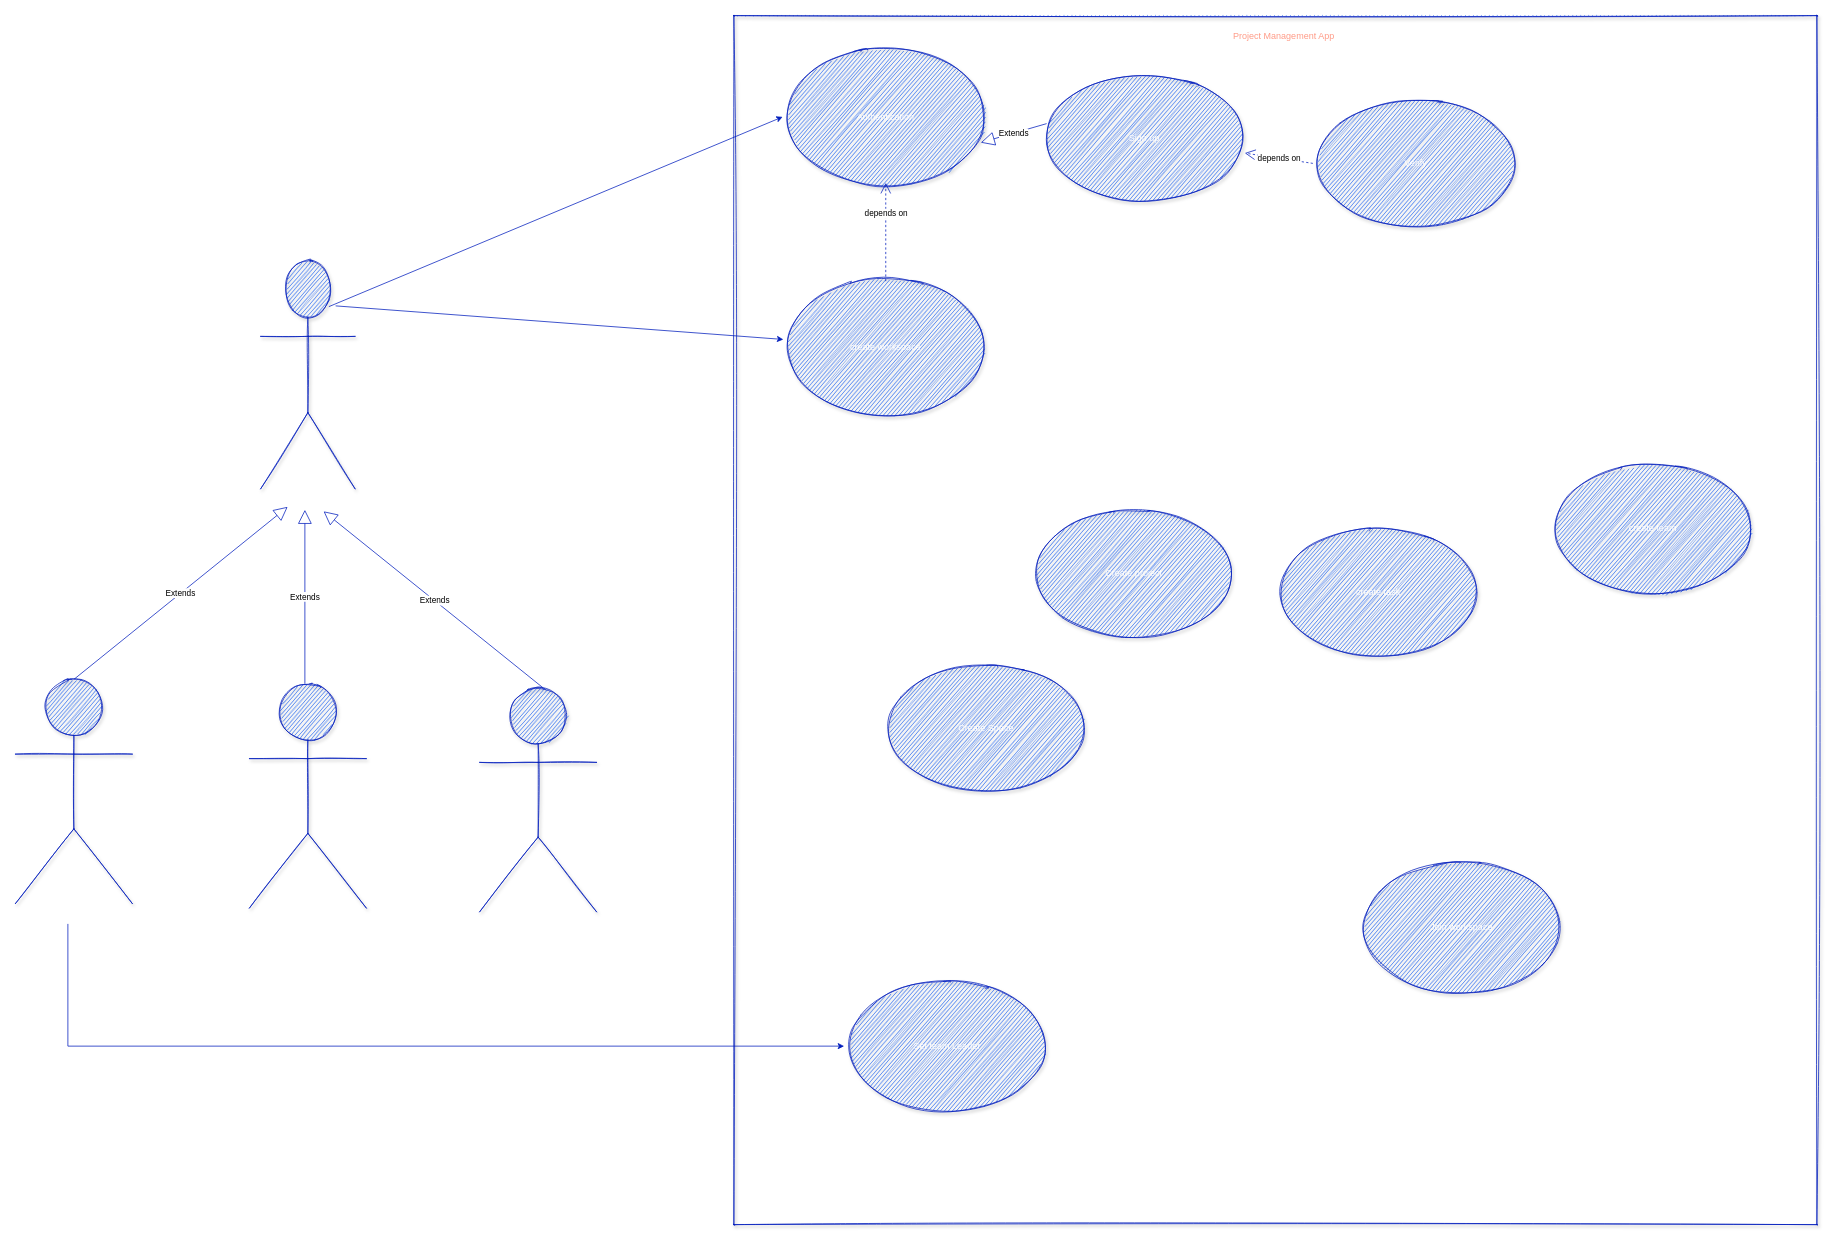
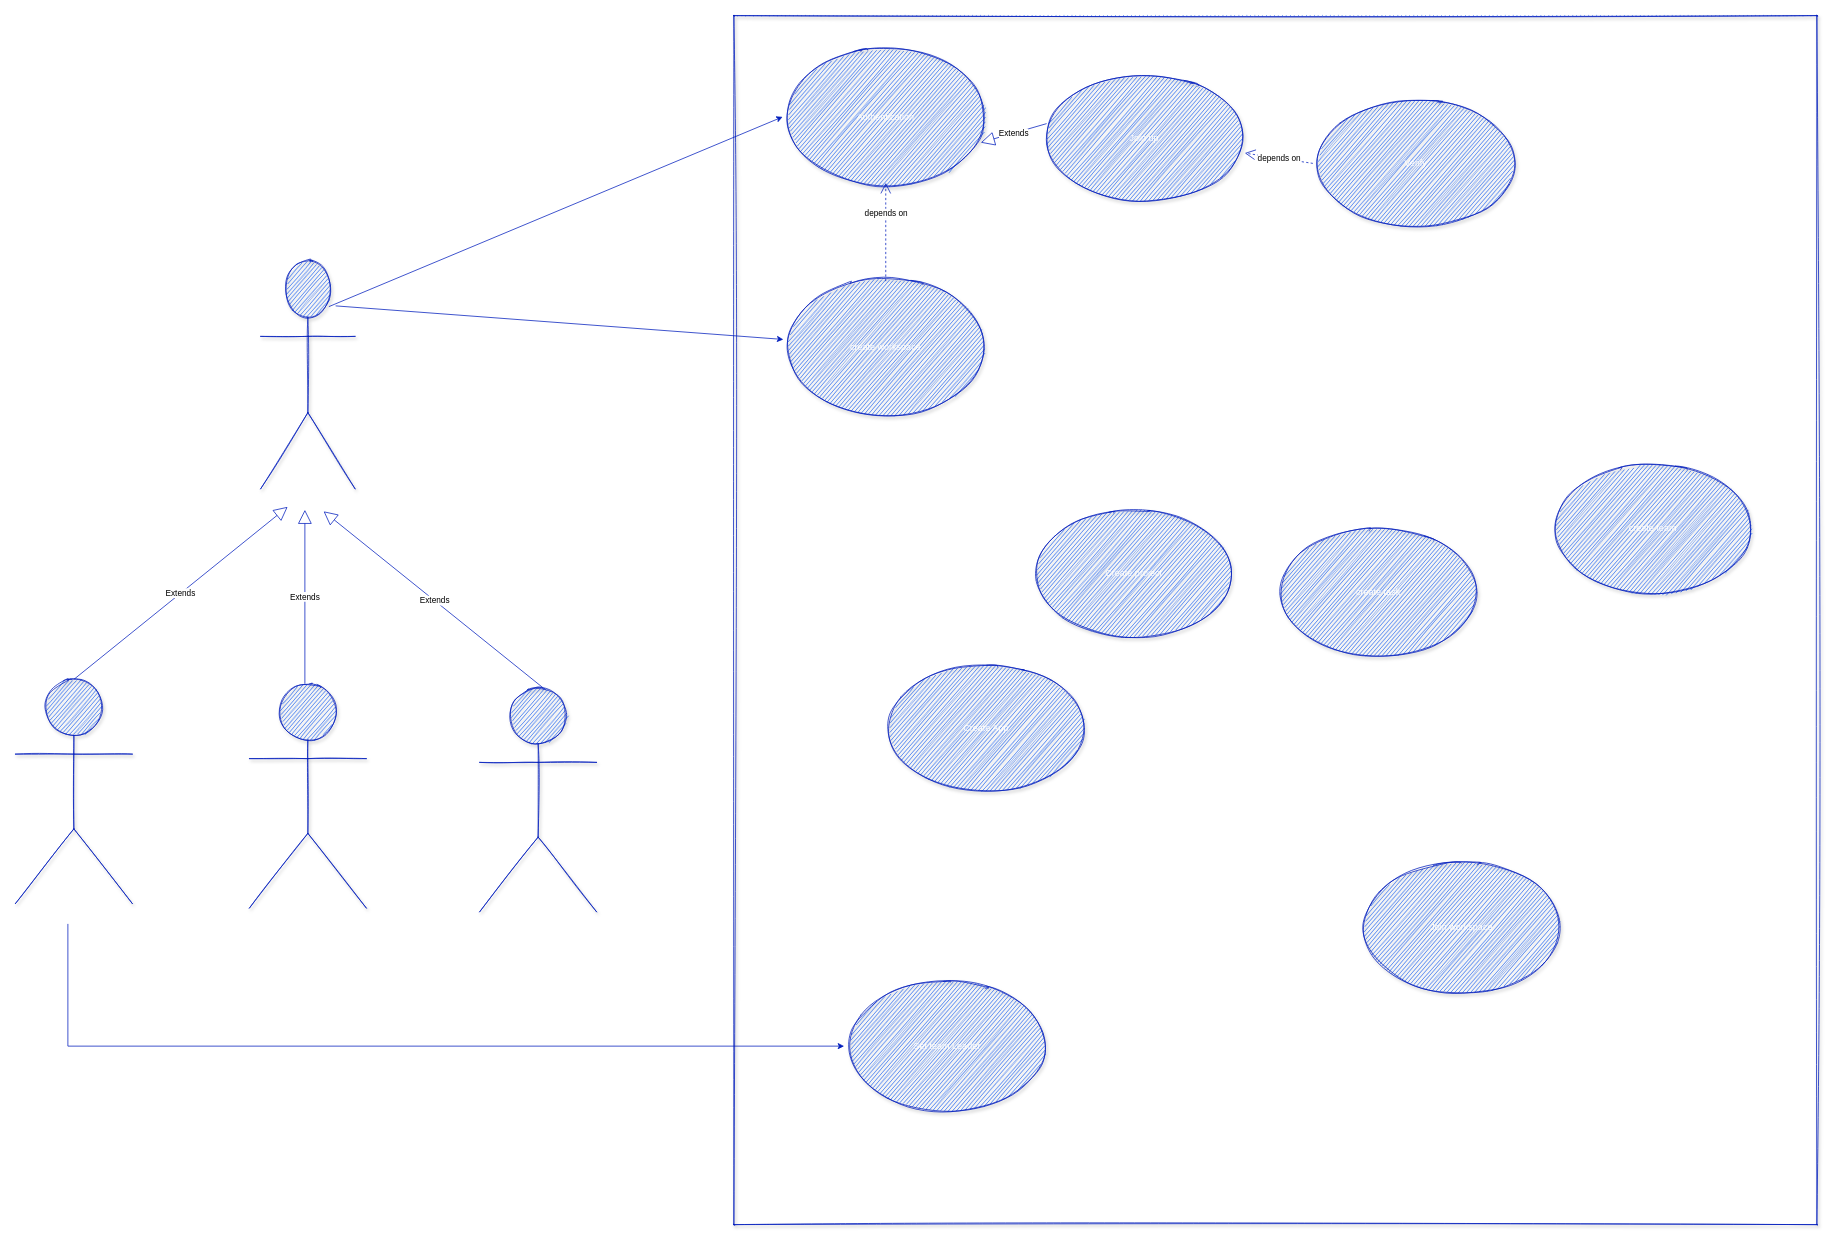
- <mxCell id="26" value="&lt;font color=&quot;#ff9b87&quot;&gt;Project Management App&lt;/font&gt;" style="text;html=1;align=center;verticalAlign=middle;resizable=0;points=[];autosize=1;strokeColor=none;" vertex="1" parent="1"><mxGeometry x="1639" y="39" width="144" height="18" as="geometry" /></mxCell>
- <mxCell id="11" value="Sign up" style="ellipse;whiteSpace=wrap;html=1;rounded=1;shadow=1;sketch=1;fillColor=#0050ef;strokeColor=#001DBC;fontColor=#ffffff;" parent="2" vertex="1"><mxGeometry x="410" y="75" width="275" height="176" as="geometry" /></mxCell>
+ <mxCell id="11" value="Join up" style="ellipse;whiteSpace=wrap;html=1;rounded=1;shadow=1;sketch=1;fillColor=#0050ef;strokeColor=#001DBC;fontColor=#ffffff;" parent="2" vertex="1"><mxGeometry x="410" y="75" width="275" height="176" as="geometry" /></mxCell>
- <mxCell id="4" value="Create Space" style="ellipse;whiteSpace=wrap;html=1;rounded=1;shadow=1;sketch=1;fillColor=#0050ef;strokeColor=#001DBC;fontColor=#ffffff;" parent="2" vertex="1"><mxGeometry x="199" y="862" width="275" height="176" as="geometry" /></mxCell>
+ <mxCell id="4" value="Create App" style="ellipse;whiteSpace=wrap;html=1;rounded=1;shadow=1;sketch=1;fillColor=#0050ef;strokeColor=#001DBC;fontColor=#ffffff;" parent="2" vertex="1"><mxGeometry x="199" y="862" width="275" height="176" as="geometry" /></mxCell>
